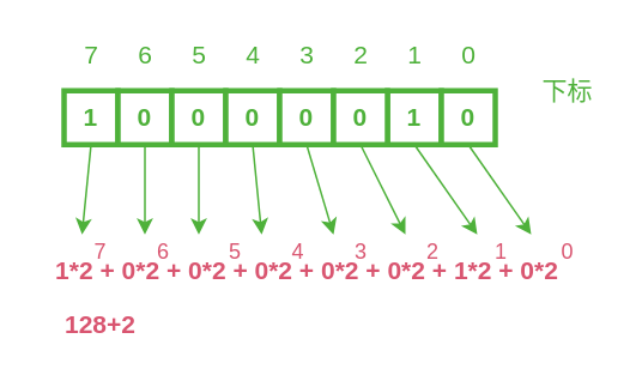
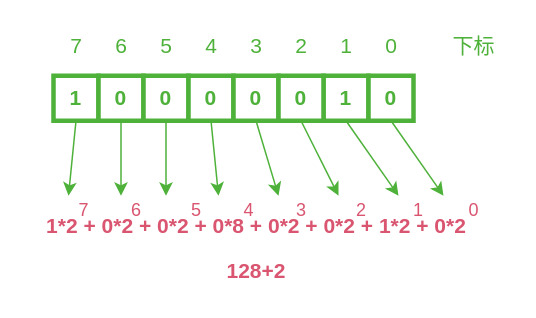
- <mxCell id="18" value="下标" style="text;html=1;align=center;verticalAlign=middle;resizable=0;points=[];autosize=1;fontSize=14;fontColor=#4EB13A;" vertex="1" parent="1"><mxGeometry x="295" y="40" width="40" height="20" as="geometry" /></mxCell>
+ <mxCell id="18" value="下标" style="text;html=1;align=center;verticalAlign=middle;resizable=0;points=[];autosize=1;fontSize=14;fontColor=#4EB13A;" vertex="1" parent="1"><mxGeometry x="295" y="20" width="40" height="20" as="geometry" /></mxCell>
- <mxCell id="19" value="1*2 + 0*2&amp;nbsp;+ 0*2&amp;nbsp;+ 0*2&amp;nbsp;+ 0*2&amp;nbsp;+ 0*2 + 1*2&amp;nbsp;+ 0*2" style="text;html=1;align=center;verticalAlign=middle;resizable=0;points=[];autosize=1;fontSize=14;fontColor=#D95570;fontStyle=1" vertex="1" parent="1"><mxGeometry x="20" y="140" width="300" height="20" as="geometry" /></mxCell>
+ <mxCell id="19" value="1*2 + 0*2&amp;nbsp;+ 0*2&amp;nbsp;+ 0*8&amp;nbsp;+ 0*2&amp;nbsp;+ 0*2 + 1*2&amp;nbsp;+ 0*2" style="text;html=1;align=center;verticalAlign=middle;resizable=0;points=[];autosize=1;fontSize=14;fontColor=#D95570;fontStyle=1" vertex="1" parent="1"><mxGeometry x="20" y="140" width="300" height="20" as="geometry" /></mxCell>
- <mxCell id="36" value="128+2" style="text;html=1;align=center;verticalAlign=middle;resizable=0;points=[];autosize=1;fontSize=14;fontColor=#D95570;fontStyle=1" vertex="1" parent="1"><mxGeometry x="30" y="170" width="50" height="20" as="geometry" /></mxCell>
+ <mxCell id="36" value="128+2" style="text;html=1;align=center;verticalAlign=middle;resizable=0;points=[];autosize=1;fontSize=14;fontColor=#D95570;fontStyle=1" vertex="1" parent="1"><mxGeometry x="145" y="170" width="50" height="20" as="geometry" /></mxCell>
